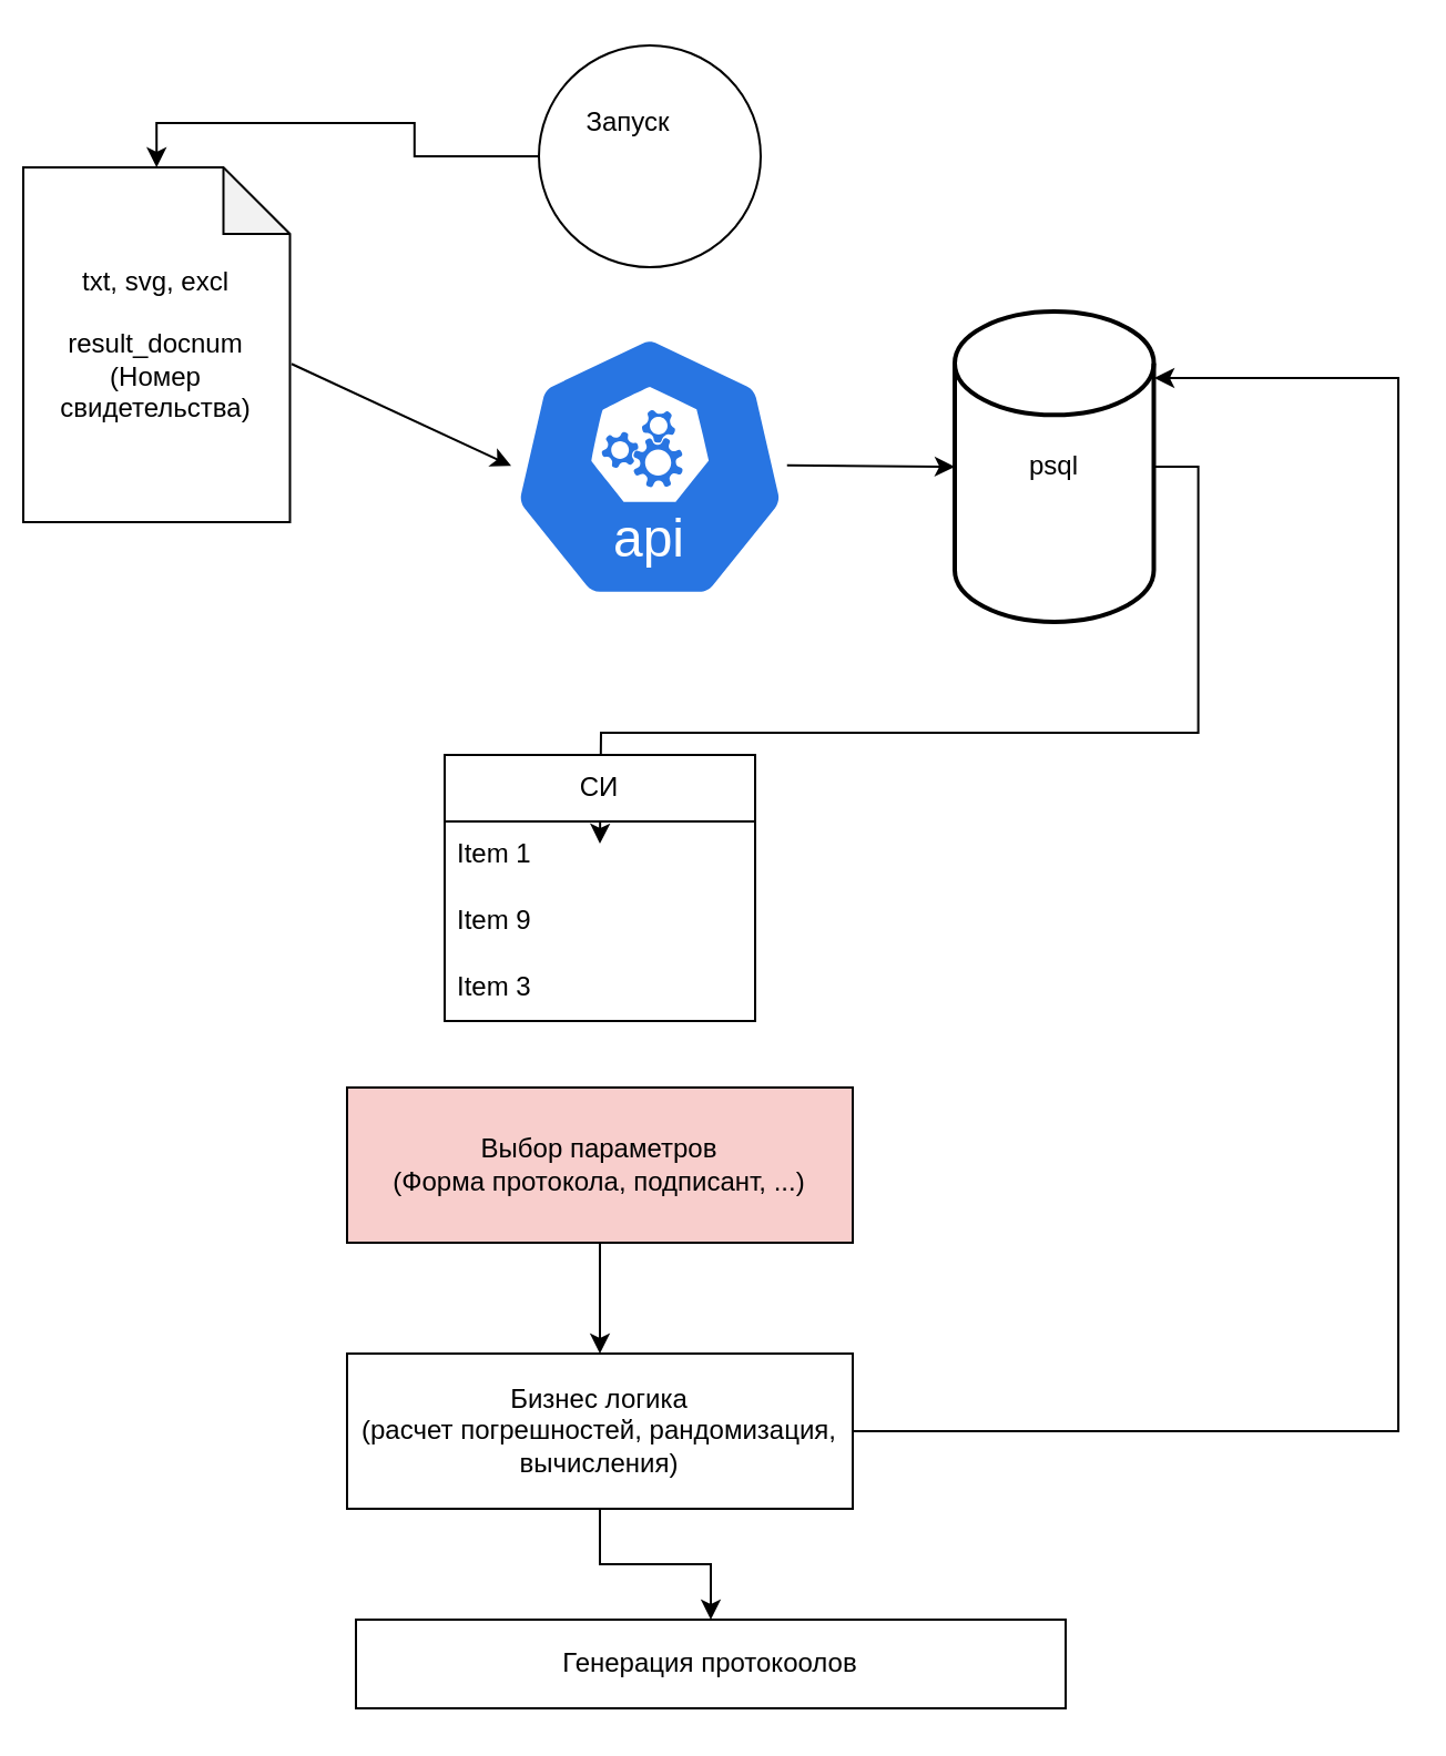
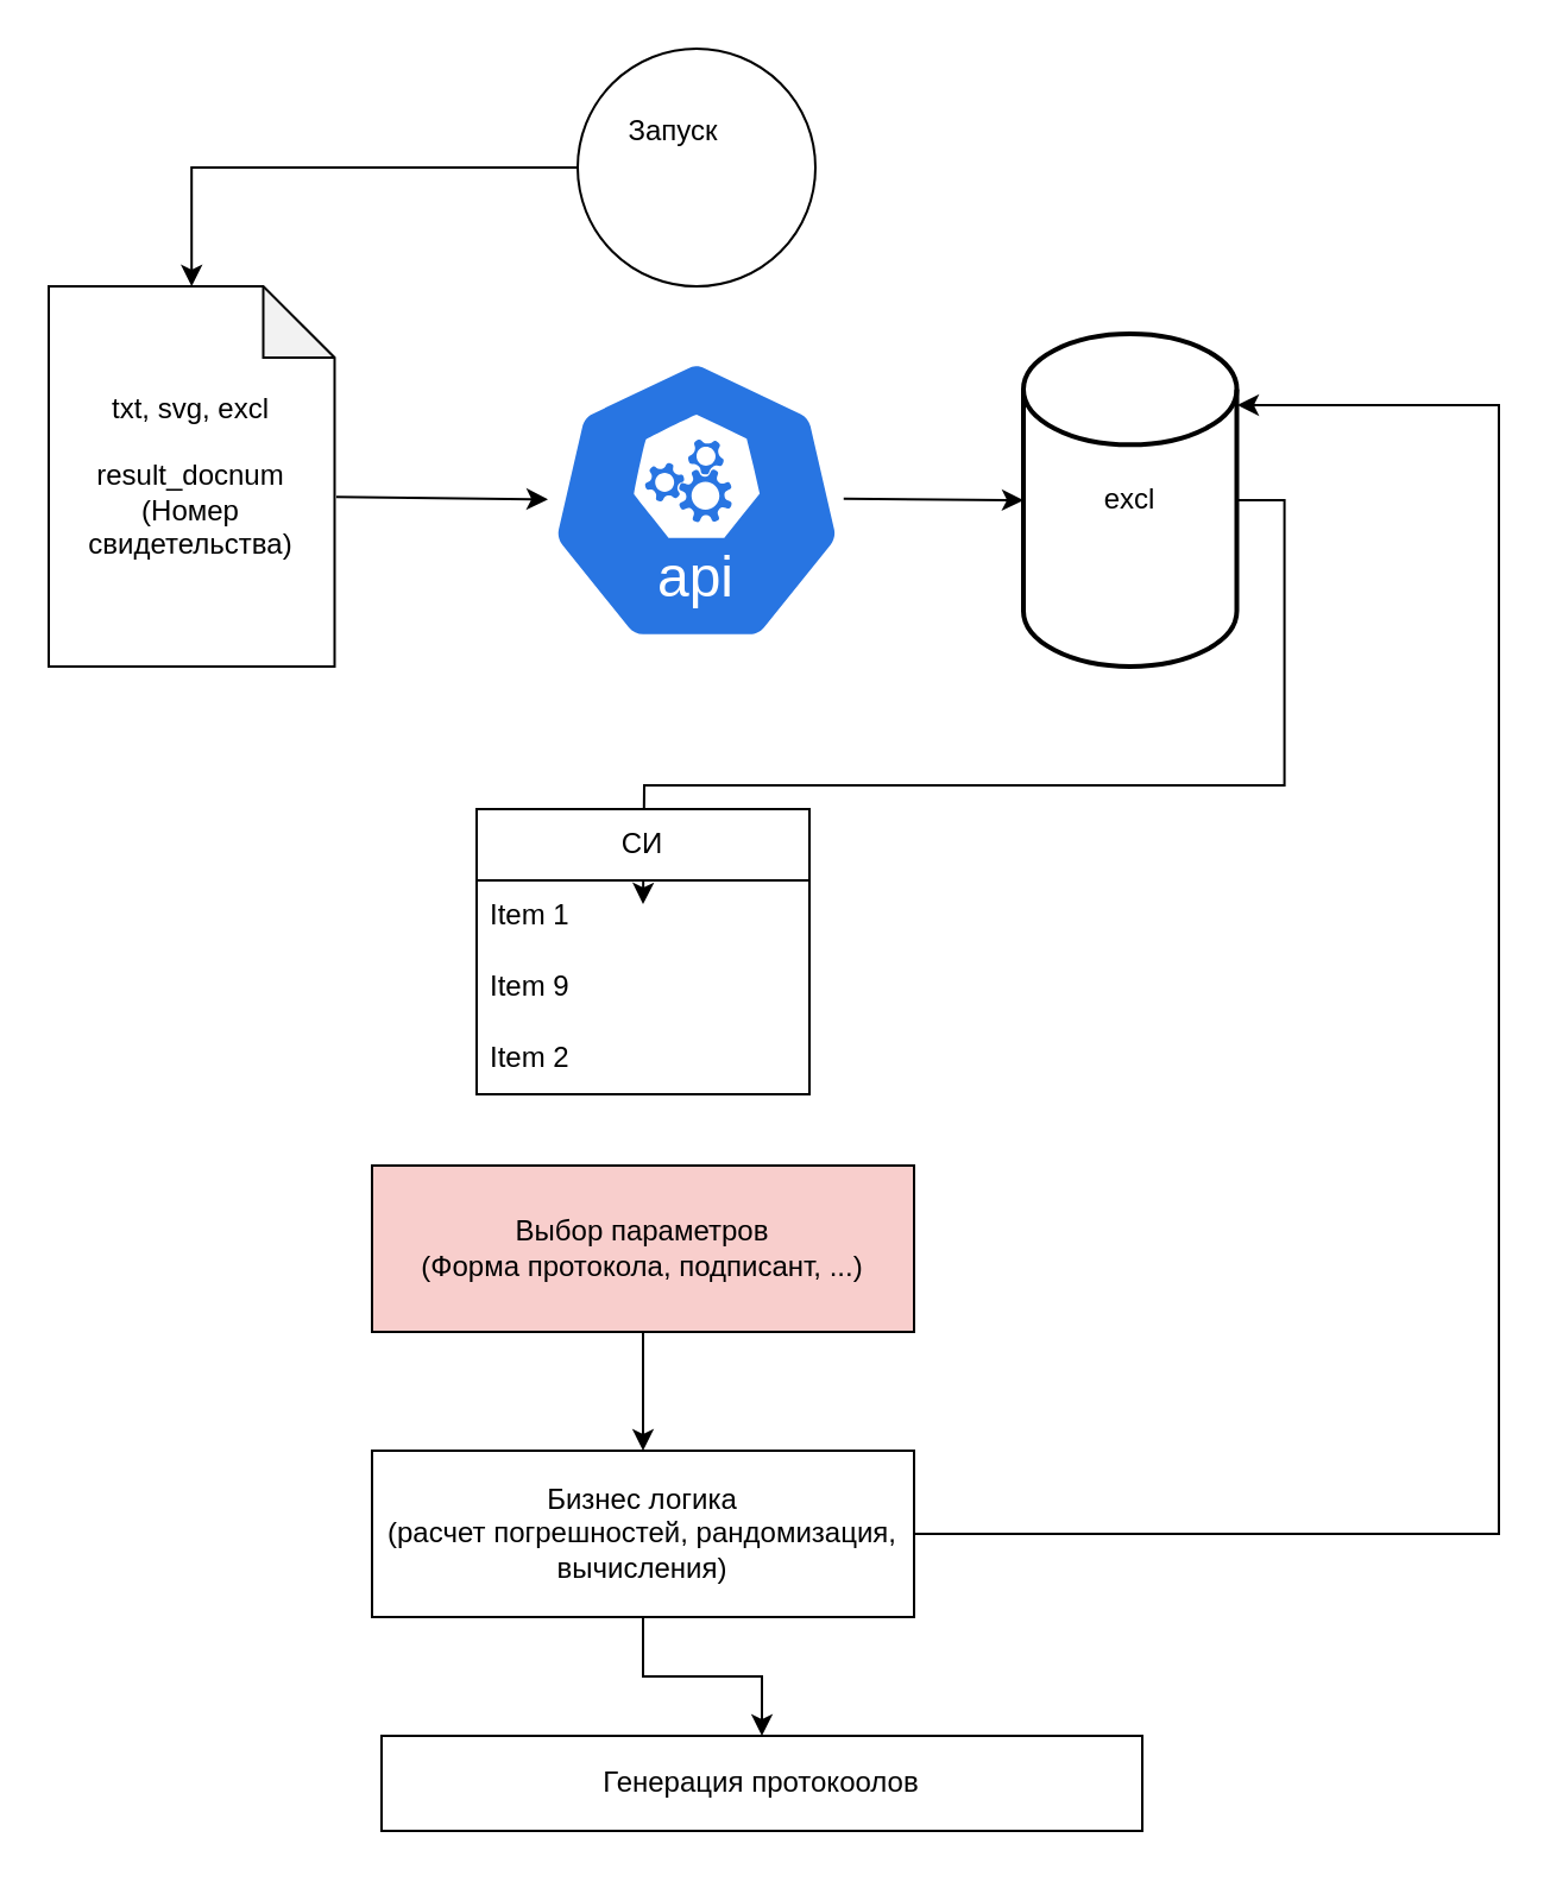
- <mxCell id="7" value="txt, svg, excl&lt;br&gt;&lt;br&gt;&lt;div&gt;result_docnum&lt;/div&gt;&lt;div&gt;(Номер свидетельства)&lt;/div&gt;" style="shape=note;whiteSpace=wrap;html=1;backgroundOutline=1;darkOpacity=0.05;" parent="1" vertex="1"><mxGeometry x="10" y="75" width="120.25" height="160" as="geometry" /></mxCell>
+ <mxCell id="7" value="txt, svg, excl&lt;br&gt;&lt;br&gt;&lt;div&gt;result_docnum&lt;/div&gt;&lt;div&gt;(Номер свидетельства)&lt;/div&gt;" style="shape=note;whiteSpace=wrap;html=1;backgroundOutline=1;darkOpacity=0.05;" parent="1" vertex="1"><mxGeometry x="20" y="120" width="120.25" height="160" as="geometry" /></mxCell>
- <mxCell id="6" value="psql" style="strokeWidth=2;html=1;shape=mxgraph.flowchart.database;whiteSpace=wrap;" parent="1" vertex="1"><mxGeometry x="430" y="140" width="89.75" height="140" as="geometry" /></mxCell>
+ <mxCell id="6" value="excl" style="strokeWidth=2;html=1;shape=mxgraph.flowchart.database;whiteSpace=wrap;" parent="1" vertex="1"><mxGeometry x="430" y="140" width="89.75" height="140" as="geometry" /></mxCell>
- <mxCell id="15" value="Item 3" style="text;strokeColor=none;fillColor=none;align=left;verticalAlign=middle;spacingLeft=4;spacingRight=4;overflow=hidden;points=[[0,0.5],[1,0.5]];portConstraint=eastwest;rotatable=0;whiteSpace=wrap;html=1;" parent="12" vertex="1"><mxGeometry y="90" width="140" height="30" as="geometry" /></mxCell>
+ <mxCell id="15" value="Item 2" style="text;strokeColor=none;fillColor=none;align=left;verticalAlign=middle;spacingLeft=4;spacingRight=4;overflow=hidden;points=[[0,0.5],[1,0.5]];portConstraint=eastwest;rotatable=0;whiteSpace=wrap;html=1;" parent="12" vertex="1"><mxGeometry y="90" width="140" height="30" as="geometry" /></mxCell>
